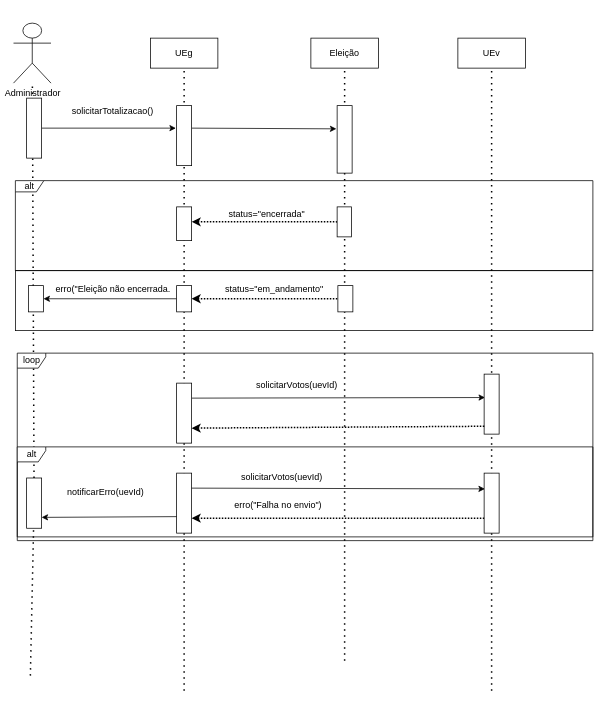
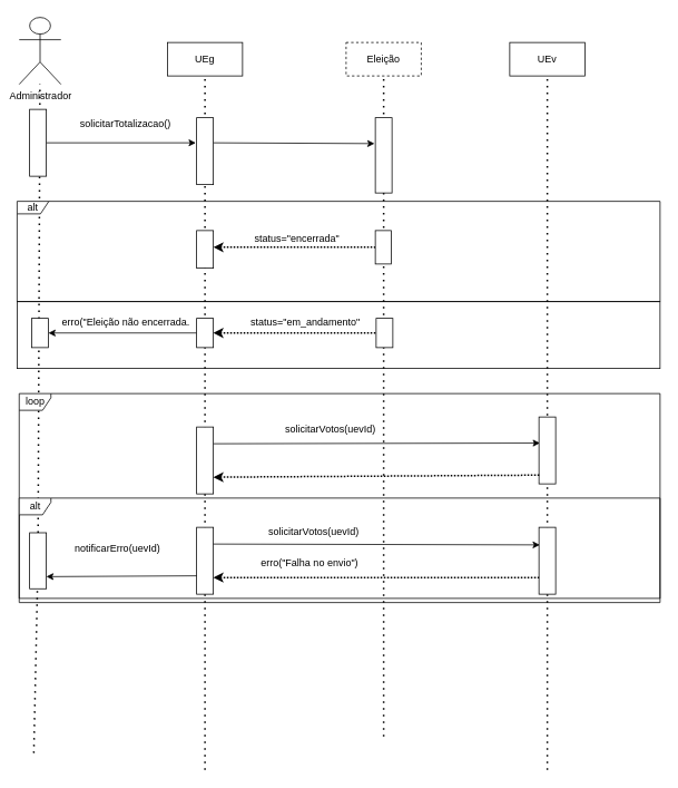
- <mxCell id="10" value="Administrador" style="shape=umlActor;verticalLabelPosition=bottom;verticalAlign=top;html=1;outlineConnect=0;" vertex="1" parent="1"><mxGeometry x="17.5" y="30" width="50" height="80" as="geometry" /></mxCell>
+ <mxCell id="10" value="Administrador" style="shape=umlActor;verticalLabelPosition=bottom;verticalAlign=top;html=1;outlineConnect=0;" vertex="1" parent="1"><mxGeometry x="22.5" y="20" width="50" height="80" as="geometry" /></mxCell>
- <mxCell id="8" value="Eleição" style="rounded=0;whiteSpace=wrap;html=1;" vertex="1" parent="1"><mxGeometry x="414" y="50" width="90" height="40" as="geometry" /></mxCell>
+ <mxCell id="8" value="Eleição" style="rounded=0;whiteSpace=wrap;html=1;dashed=1;" vertex="1" parent="1"><mxGeometry x="414" y="50" width="90" height="40" as="geometry" /></mxCell>
